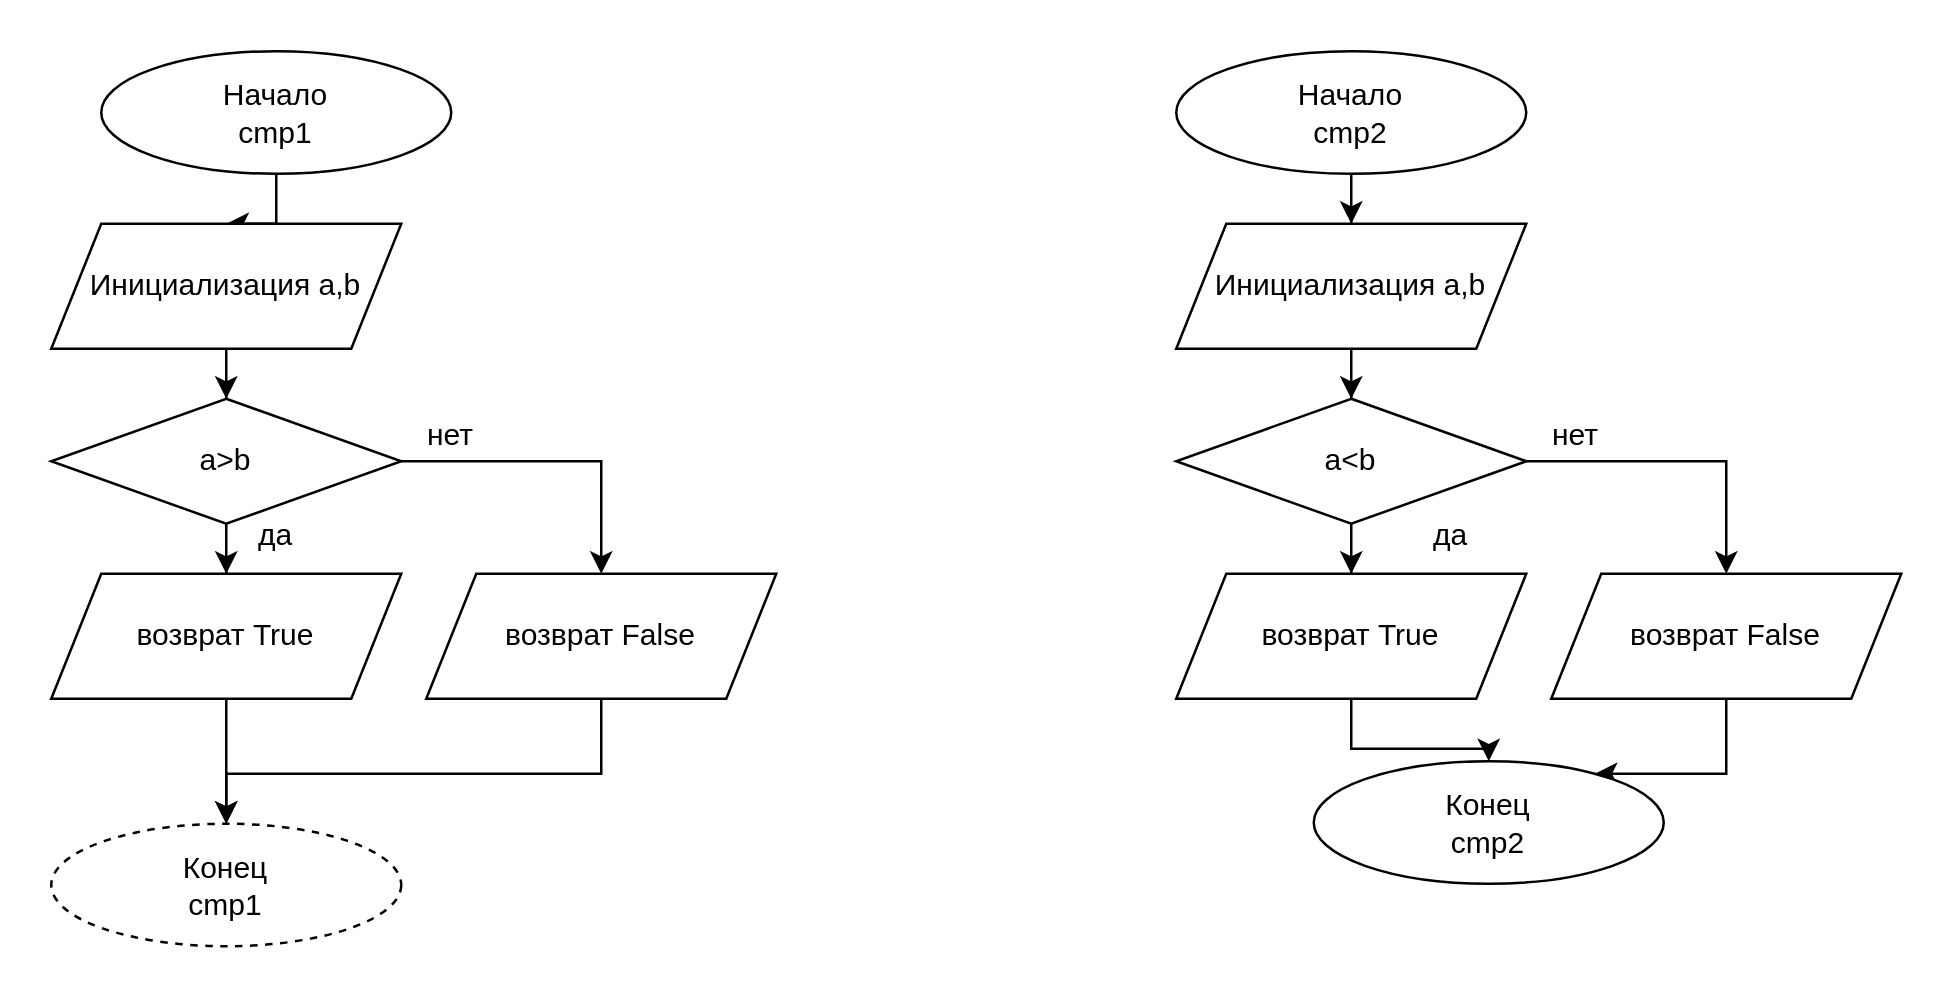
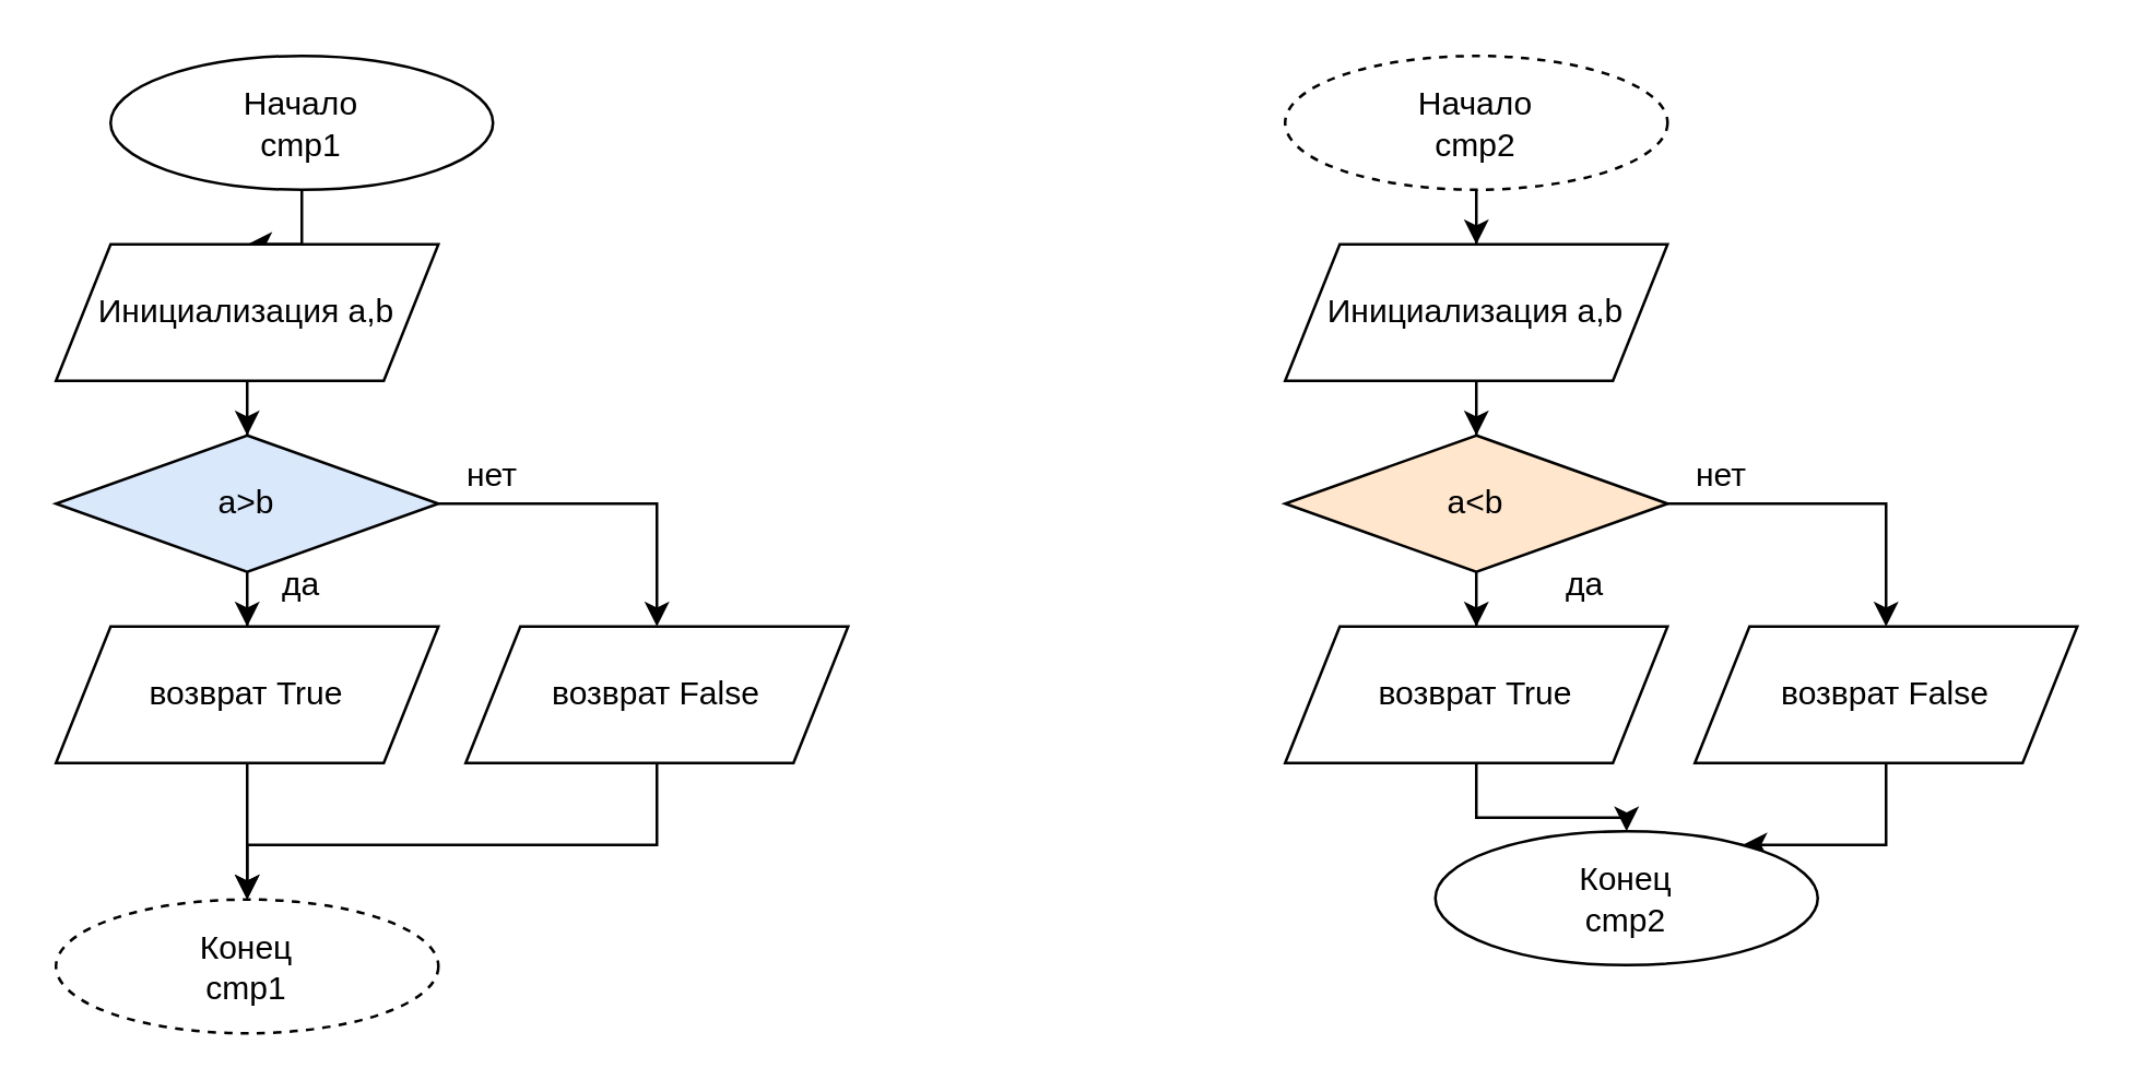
- <mxCell id="15" value="Начало&lt;div&gt;cmp2&lt;/div&gt;" style="ellipse;whiteSpace=wrap;html=1;" vertex="1" parent="1"><mxGeometry x="470" y="20" width="140" height="49" as="geometry" /></mxCell>
+ <mxCell id="15" value="Начало&lt;div&gt;cmp2&lt;/div&gt;" style="ellipse;whiteSpace=wrap;html=1;dashed=1;" vertex="1" parent="1"><mxGeometry x="470" y="20" width="140" height="49" as="geometry" /></mxCell>
- <mxCell id="8" value="a&amp;gt;b" style="rhombus;whiteSpace=wrap;html=1;" vertex="1" parent="1"><mxGeometry x="20" y="159" width="140" height="50" as="geometry" /></mxCell>
+ <mxCell id="8" value="a&amp;gt;b" style="rhombus;whiteSpace=wrap;html=1;fillColor=#dae8fc;" vertex="1" parent="1"><mxGeometry x="20" y="159" width="140" height="50" as="geometry" /></mxCell>
- <mxCell id="20" value="a&amp;lt;b" style="rhombus;whiteSpace=wrap;html=1;" vertex="1" parent="1"><mxGeometry x="470" y="159" width="140" height="50" as="geometry" /></mxCell>
+ <mxCell id="20" value="a&amp;lt;b" style="rhombus;whiteSpace=wrap;html=1;fillColor=#ffe6cc;" vertex="1" parent="1"><mxGeometry x="470" y="159" width="140" height="50" as="geometry" /></mxCell>
